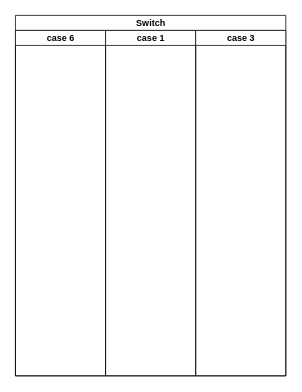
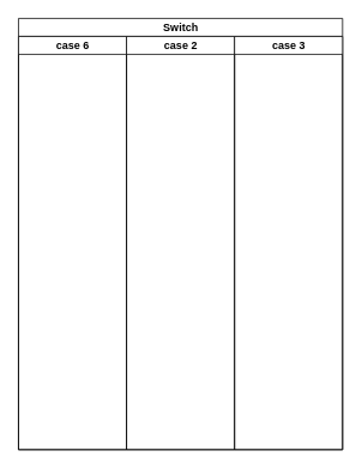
- <mxCell id="4" value="case 1" style="swimlane;startSize=20;html=1;" vertex="1" parent="2"><mxGeometry x="120" y="20" width="120" height="460" as="geometry" /></mxCell>
+ <mxCell id="4" value="case 2" style="swimlane;startSize=20;html=1;" vertex="1" parent="2"><mxGeometry x="120" y="20" width="120" height="460" as="geometry" /></mxCell>
